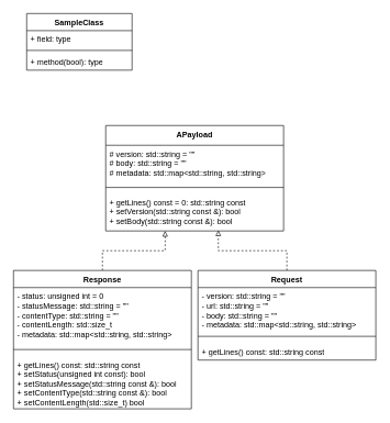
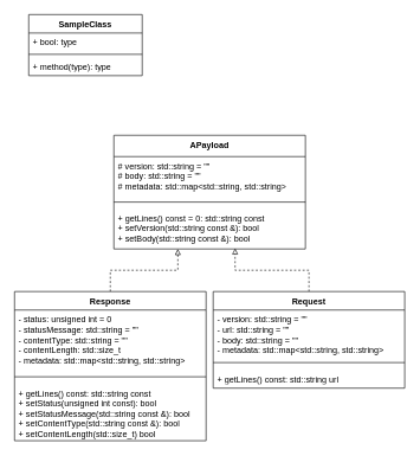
- <mxCell id="3" value="+ field: type" style="text;strokeColor=none;fillColor=none;align=left;verticalAlign=top;spacingLeft=4;spacingRight=4;overflow=hidden;rotatable=0;points=[[0,0.5],[1,0.5]];portConstraint=eastwest;whiteSpace=wrap;html=1;" parent="2" vertex="1"><mxGeometry y="26" width="160" height="26" as="geometry" /></mxCell>
+ <mxCell id="3" value="+ bool: type" style="text;strokeColor=none;fillColor=none;align=left;verticalAlign=top;spacingLeft=4;spacingRight=4;overflow=hidden;rotatable=0;points=[[0,0.5],[1,0.5]];portConstraint=eastwest;whiteSpace=wrap;html=1;" parent="2" vertex="1"><mxGeometry y="26" width="160" height="26" as="geometry" /></mxCell>
- <mxCell id="5" value="+ method(bool): type" style="text;strokeColor=none;fillColor=none;align=left;verticalAlign=top;spacingLeft=4;spacingRight=4;overflow=hidden;rotatable=0;points=[[0,0.5],[1,0.5]];portConstraint=eastwest;whiteSpace=wrap;html=1;" parent="2" vertex="1"><mxGeometry y="60" width="160" height="26" as="geometry" /></mxCell>
+ <mxCell id="5" value="+ method(type): type" style="text;strokeColor=none;fillColor=none;align=left;verticalAlign=top;spacingLeft=4;spacingRight=4;overflow=hidden;rotatable=0;points=[[0,0.5],[1,0.5]];portConstraint=eastwest;whiteSpace=wrap;html=1;" parent="2" vertex="1"><mxGeometry y="60" width="160" height="26" as="geometry" /></mxCell>
- <mxCell id="19" value="+ getLines() const: std::string const" style="text;strokeColor=none;fillColor=none;align=left;verticalAlign=top;spacingLeft=4;spacingRight=4;overflow=hidden;rotatable=0;points=[[0,0.5],[1,0.5]];portConstraint=eastwest;whiteSpace=wrap;html=1;" parent="16" vertex="1"><mxGeometry y="110" width="270" height="26" as="geometry" /></mxCell>
+ <mxCell id="19" value="+ getLines() const: std::string url" style="text;strokeColor=none;fillColor=none;align=left;verticalAlign=top;spacingLeft=4;spacingRight=4;overflow=hidden;rotatable=0;points=[[0,0.5],[1,0.5]];portConstraint=eastwest;whiteSpace=wrap;html=1;" parent="16" vertex="1"><mxGeometry y="110" width="270" height="26" as="geometry" /></mxCell>
